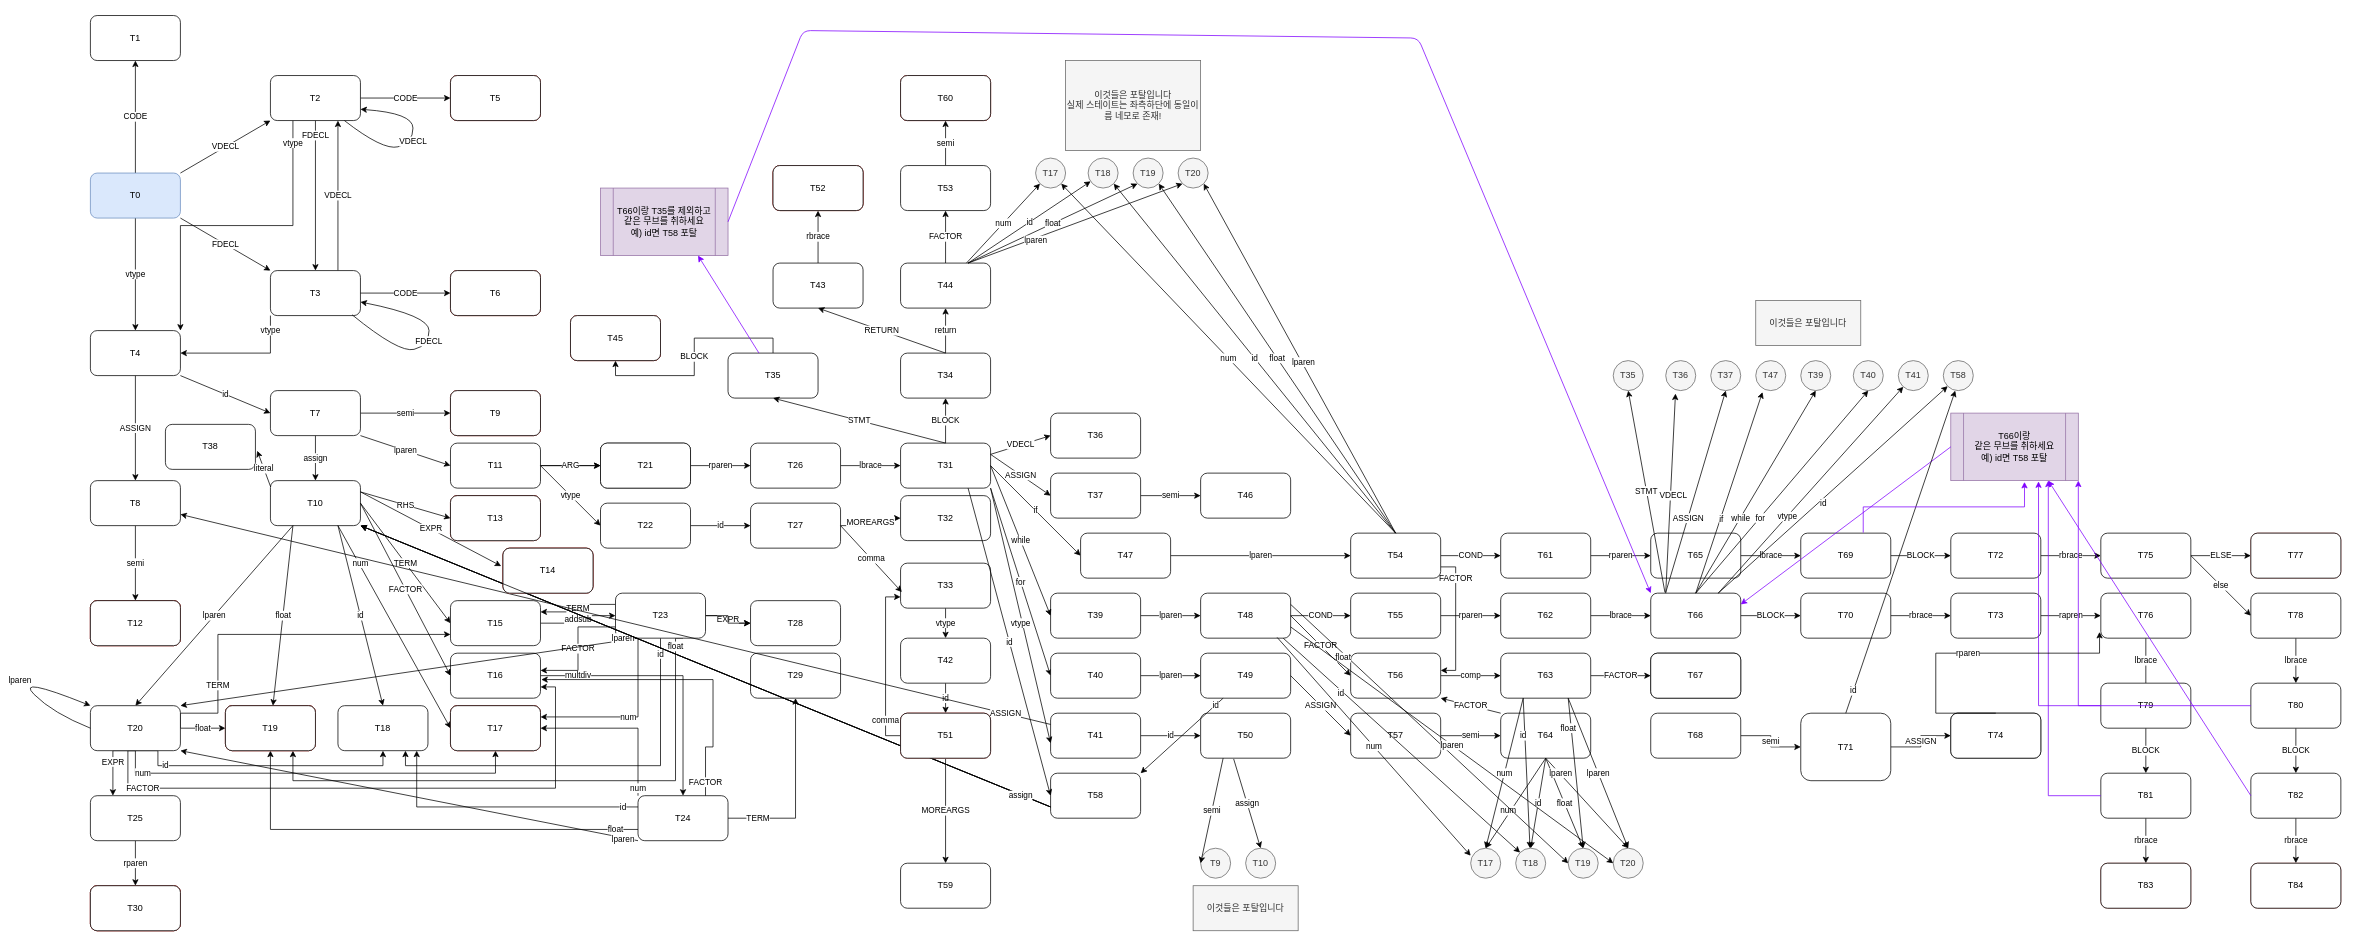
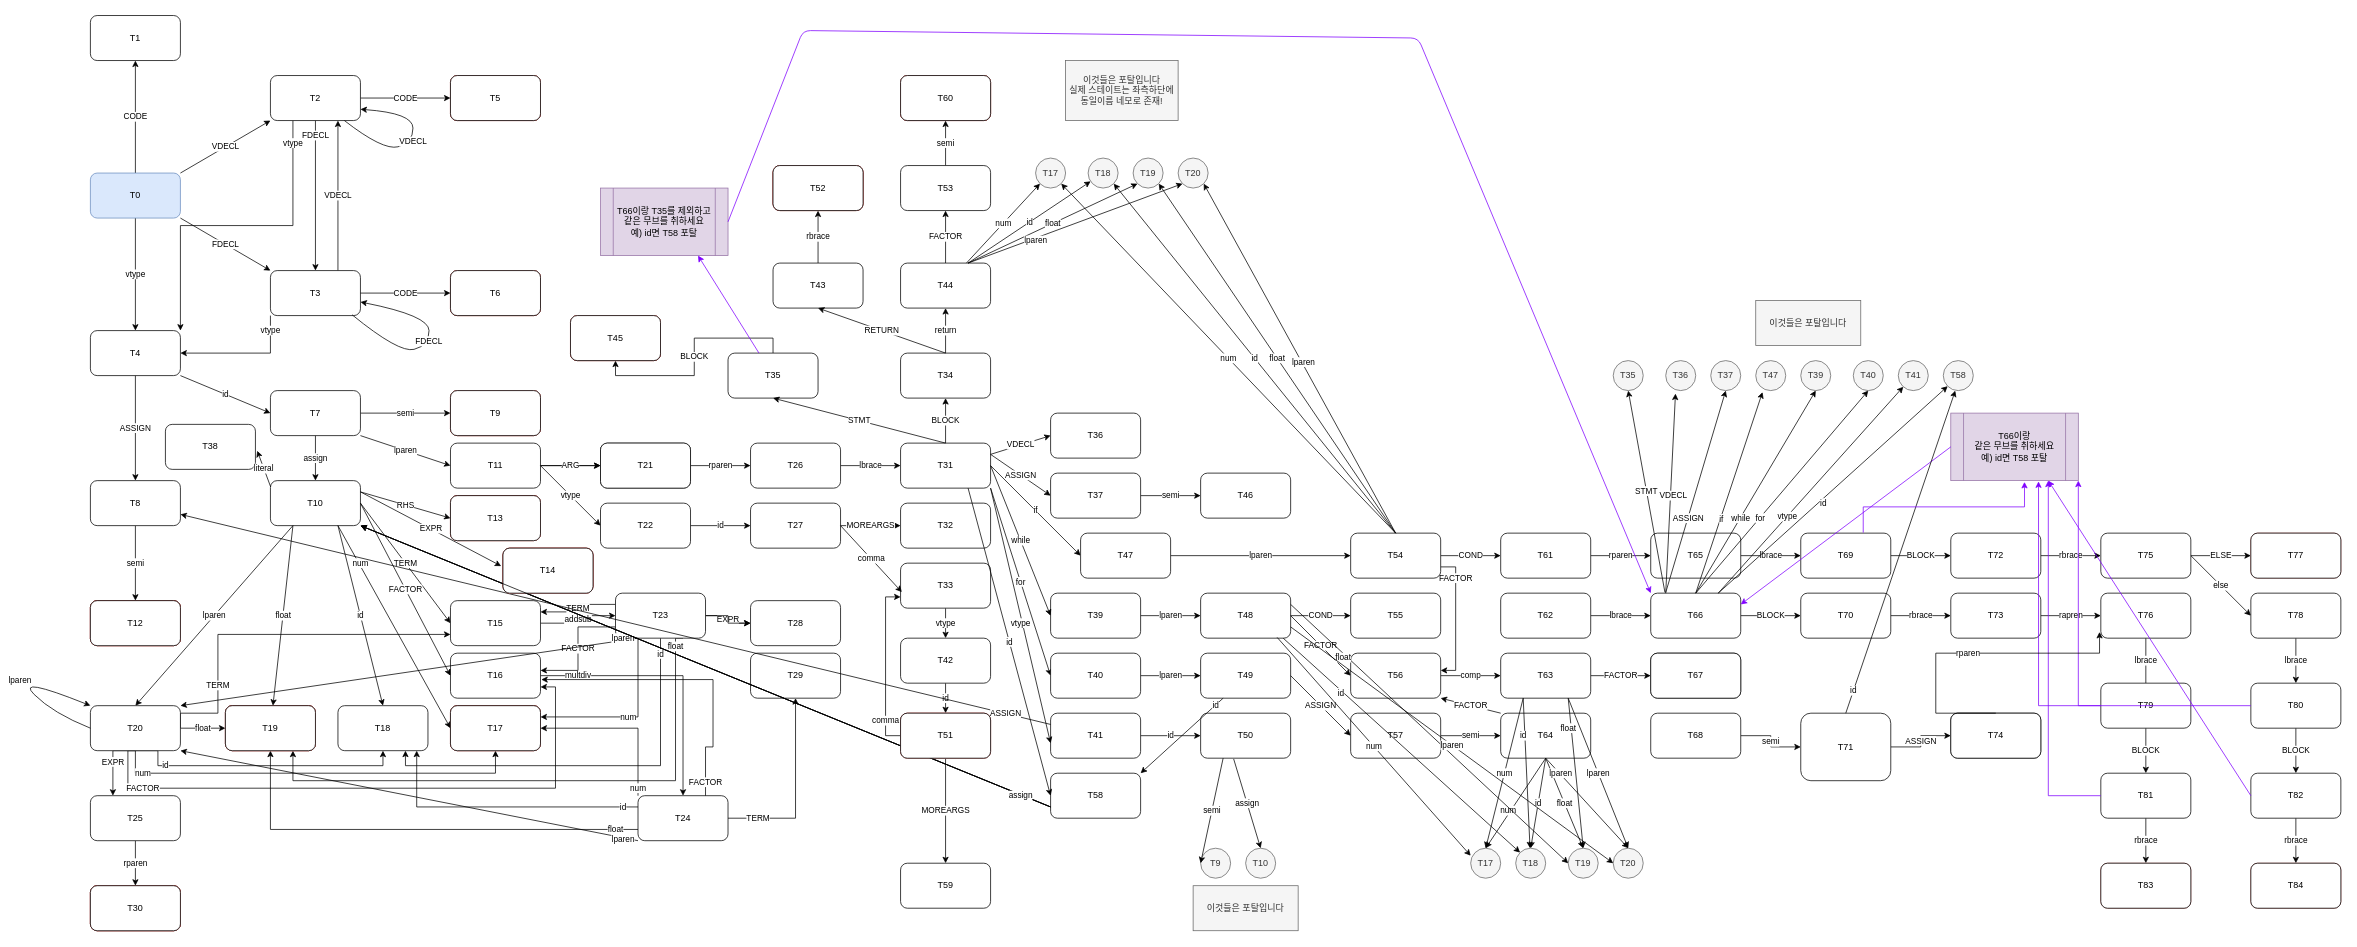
- <mxCell id="203" value="이것들은 포탈입니다&lt;br&gt;실제 스테이트는 좌측하단에 동일이름 네모로 존재!" style="rounded=0;whiteSpace=wrap;html=1;fillColor=#f5f5f5;strokeColor=#666666;fontColor=#333333;" parent="1" vertex="1"><mxGeometry x="1420" y="80" width="180" height="120" as="geometry" /></mxCell>
+ <mxCell id="203" value="이것들은 포탈입니다&lt;br&gt;실제 스테이트는 좌측하단에 동일이름 네모로 존재!" style="rounded=0;whiteSpace=wrap;html=1;fillColor=#f5f5f5;strokeColor=#666666;fontColor=#333333;" parent="1" vertex="1"><mxGeometry x="1420" y="80" width="150" height="80" as="geometry" /></mxCell>
- <mxCell id="87" value="T32" style="rounded=1;whiteSpace=wrap;html=1;" parent="1" vertex="1"><mxGeometry x="1200" y="660" width="120" height="60" as="geometry" /></mxCell>
+ <mxCell id="87" value="T32" style="rounded=1;whiteSpace=wrap;html=1;" parent="1" vertex="1"><mxGeometry x="1200" y="670" width="120" height="60" as="geometry" /></mxCell>
- <mxCell id="135" value="rparen" style="edgeStyle=orthogonalEdgeStyle;rounded=0;orthogonalLoop=1;jettySize=auto;html=1;exitX=1;exitY=0.5;exitDx=0;exitDy=0;entryX=0;entryY=0.5;entryDx=0;entryDy=0;" parent="1" source="136" target="150" edge="1"><mxGeometry relative="1" as="geometry" /></mxCell>
